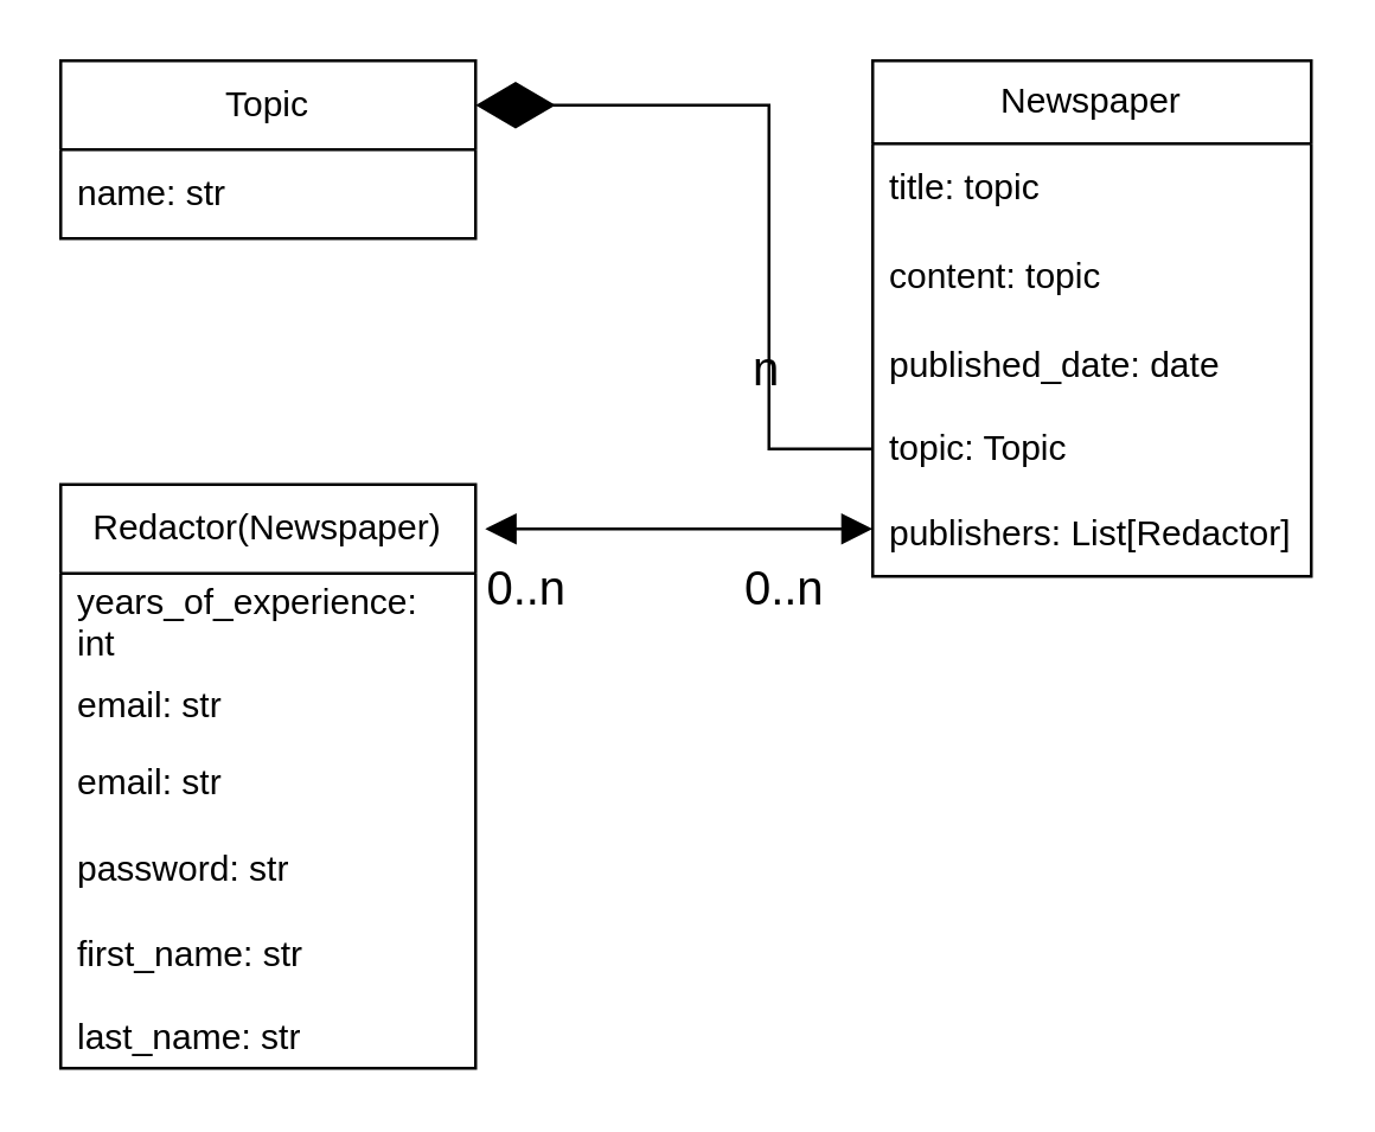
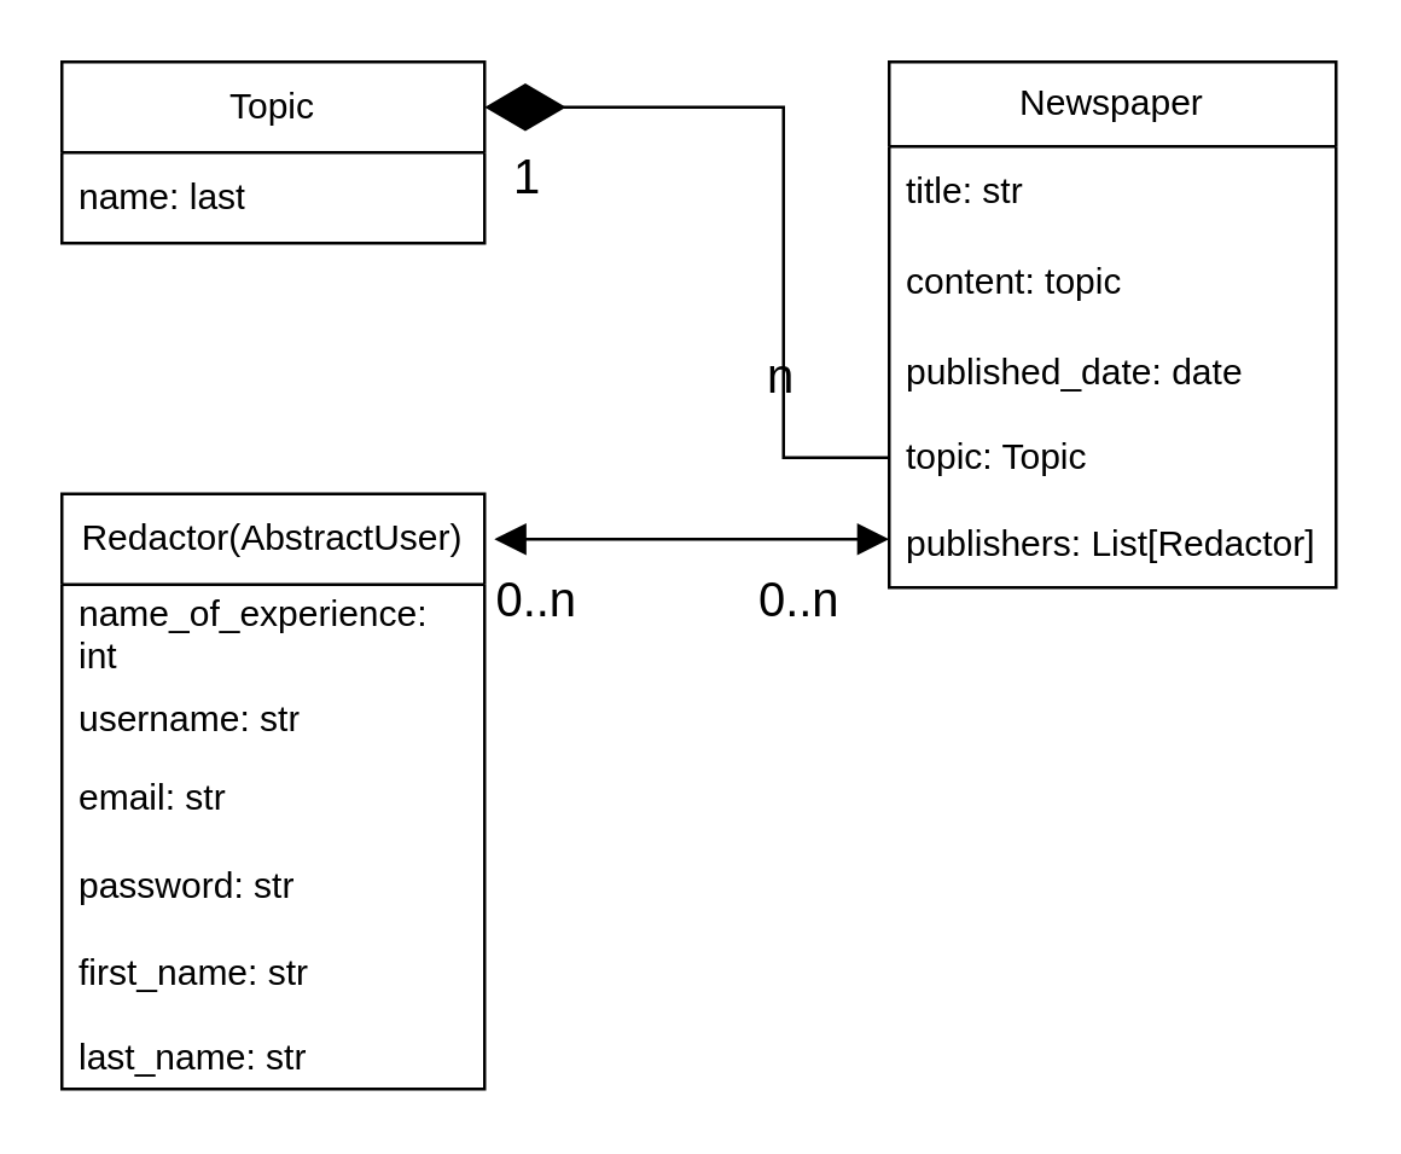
+ <mxCell id="14" value="1" style="text;html=1;align=center;verticalAlign=middle;resizable=0;points=[];autosize=1;strokeColor=none;fillColor=none;fontSize=16;" parent="1" vertex="1"><mxGeometry x="160" y="42" width="27" height="31" as="geometry" /></mxCell>
- <mxCell id="3" value="title: topic" style="text;strokeColor=none;fillColor=none;align=left;verticalAlign=middle;spacingLeft=4;spacingRight=4;overflow=hidden;points=[[0,0.5],[1,0.5]];portConstraint=eastwest;rotatable=0;whiteSpace=wrap;html=1;" parent="2" vertex="1"><mxGeometry y="28" width="148" height="30" as="geometry" /></mxCell>
+ <mxCell id="3" value="title: str" style="text;strokeColor=none;fillColor=none;align=left;verticalAlign=middle;spacingLeft=4;spacingRight=4;overflow=hidden;points=[[0,0.5],[1,0.5]];portConstraint=eastwest;rotatable=0;whiteSpace=wrap;html=1;" parent="2" vertex="1"><mxGeometry y="28" width="148" height="30" as="geometry" /></mxCell>
- <mxCell id="7" value="name: str" style="text;strokeColor=none;fillColor=none;align=left;verticalAlign=middle;spacingLeft=4;spacingRight=4;overflow=hidden;points=[[0,0.5],[1,0.5]];portConstraint=eastwest;rotatable=0;whiteSpace=wrap;html=1;" parent="6" vertex="1"><mxGeometry y="30" width="140" height="30" as="geometry" /></mxCell>
+ <mxCell id="7" value="name: last" style="text;strokeColor=none;fillColor=none;align=left;verticalAlign=middle;spacingLeft=4;spacingRight=4;overflow=hidden;points=[[0,0.5],[1,0.5]];portConstraint=eastwest;rotatable=0;whiteSpace=wrap;html=1;" parent="6" vertex="1"><mxGeometry y="30" width="140" height="30" as="geometry" /></mxCell>
- <mxCell id="8" value="Redactor(Newspaper)" style="swimlane;fontStyle=0;childLayout=stackLayout;horizontal=1;startSize=30;horizontalStack=0;resizeParent=1;resizeParentMax=0;resizeLast=0;collapsible=1;marginBottom=0;whiteSpace=wrap;html=1;" parent="1" vertex="1"><mxGeometry x="20" y="163" width="140" height="197" as="geometry" /></mxCell>
+ <mxCell id="8" value="Redactor(AbstractUser)" style="swimlane;fontStyle=0;childLayout=stackLayout;horizontal=1;startSize=30;horizontalStack=0;resizeParent=1;resizeParentMax=0;resizeLast=0;collapsible=1;marginBottom=0;whiteSpace=wrap;html=1;" parent="1" vertex="1"><mxGeometry x="20" y="163" width="140" height="197" as="geometry" /></mxCell>
- <mxCell id="9" value="years_of_experience: int" style="text;strokeColor=none;fillColor=none;align=left;verticalAlign=middle;spacingLeft=4;spacingRight=4;overflow=hidden;points=[[0,0.5],[1,0.5]];portConstraint=eastwest;rotatable=0;whiteSpace=wrap;html=1;" parent="8" vertex="1"><mxGeometry y="30" width="140" height="30" as="geometry" /></mxCell>
+ <mxCell id="9" value="name_of_experience: int" style="text;strokeColor=none;fillColor=none;align=left;verticalAlign=middle;spacingLeft=4;spacingRight=4;overflow=hidden;points=[[0,0.5],[1,0.5]];portConstraint=eastwest;rotatable=0;whiteSpace=wrap;html=1;" parent="8" vertex="1"><mxGeometry y="30" width="140" height="30" as="geometry" /></mxCell>
- <mxCell id="10" value="email: str" style="text;strokeColor=none;fillColor=none;align=left;verticalAlign=middle;spacingLeft=4;spacingRight=4;overflow=hidden;points=[[0,0.5],[1,0.5]];portConstraint=eastwest;rotatable=0;whiteSpace=wrap;html=1;" parent="8" vertex="1"><mxGeometry y="60" width="140" height="30" as="geometry" /></mxCell>
+ <mxCell id="10" value="username: str" style="text;strokeColor=none;fillColor=none;align=left;verticalAlign=middle;spacingLeft=4;spacingRight=4;overflow=hidden;points=[[0,0.5],[1,0.5]];portConstraint=eastwest;rotatable=0;whiteSpace=wrap;html=1;" parent="8" vertex="1"><mxGeometry y="60" width="140" height="30" as="geometry" /></mxCell>
